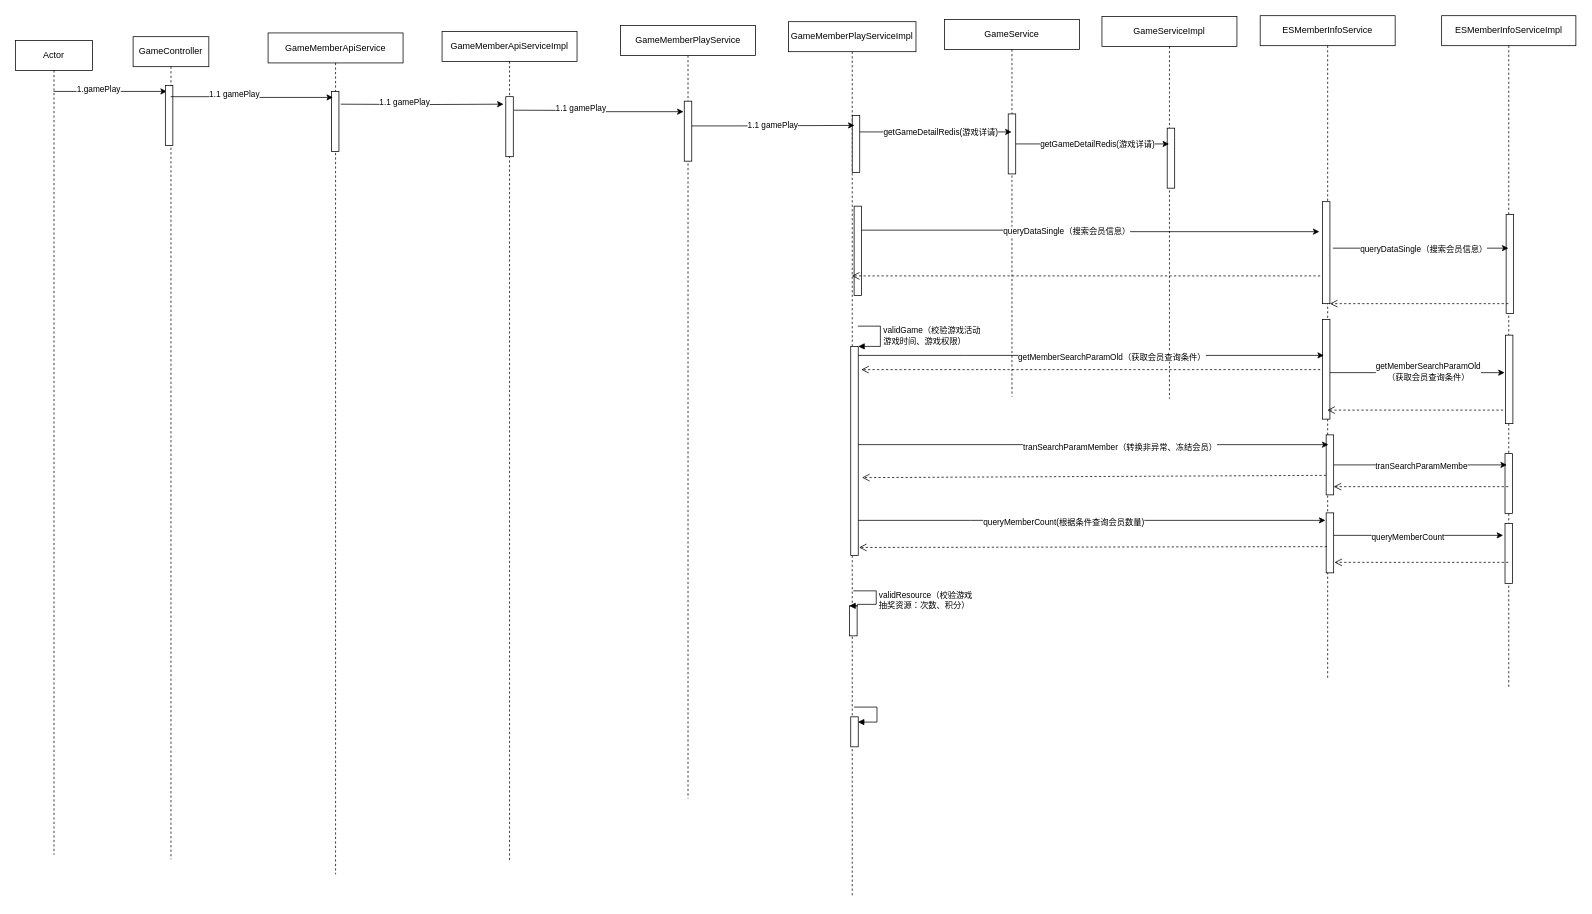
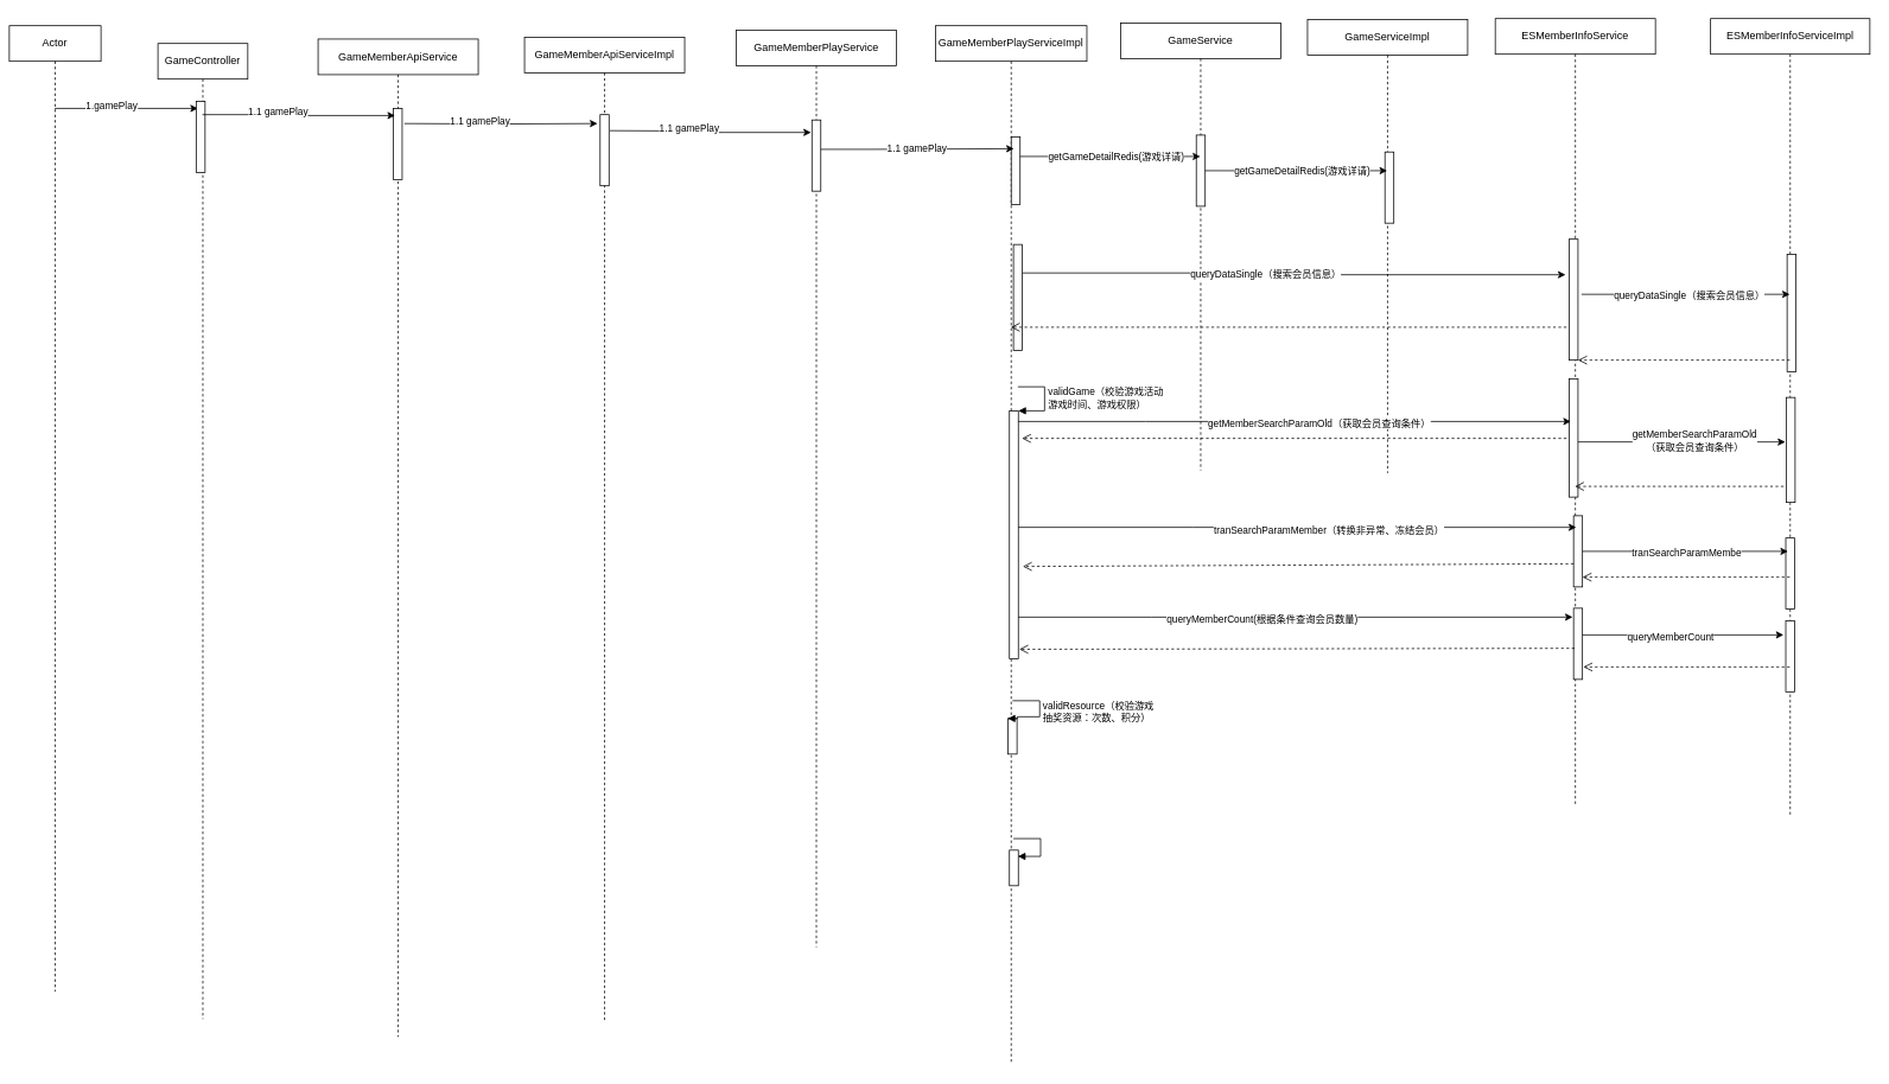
- <mxCell id="4" value="Actor" style="shape=umlLifeline;perimeter=lifelinePerimeter;whiteSpace=wrap;html=1;container=1;collapsible=0;recursiveResize=0;outlineConnect=0;" vertex="1" parent="1"><mxGeometry x="20" y="53" width="103" height="1086" as="geometry" /></mxCell>
+ <mxCell id="4" value="Actor" style="shape=umlLifeline;perimeter=lifelinePerimeter;whiteSpace=wrap;html=1;container=1;collapsible=0;recursiveResize=0;outlineConnect=0;" vertex="1" parent="1"><mxGeometry x="10" y="28" width="103" height="1086" as="geometry" /></mxCell>
